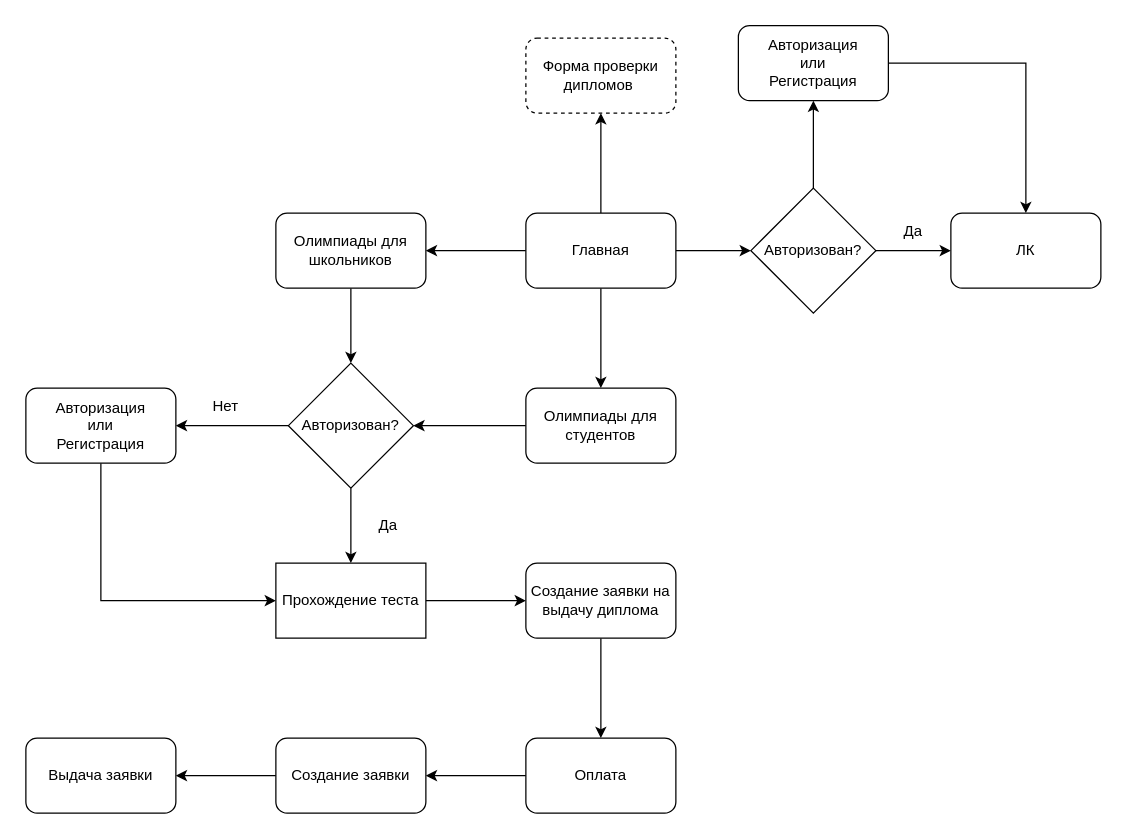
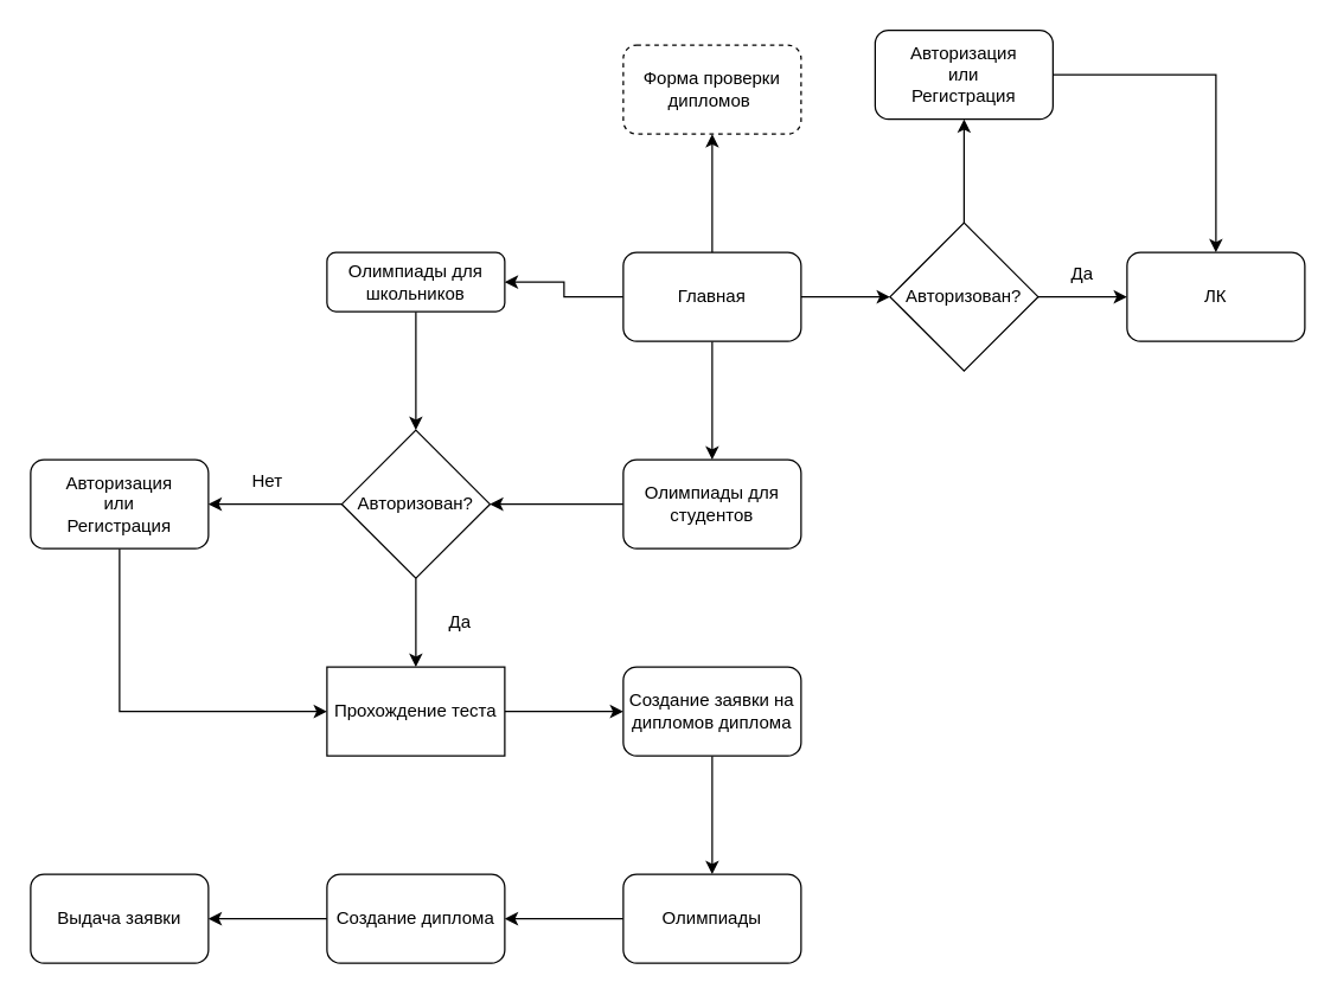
- <mxCell id="11" value="Олимпиады для школьников" style="whiteSpace=wrap;html=1;rounded=1;" parent="1" vertex="1"><mxGeometry x="220" y="170" width="120" height="60" as="geometry" /></mxCell>
+ <mxCell id="11" value="Олимпиады для школьников" style="whiteSpace=wrap;html=1;rounded=1;" parent="1" vertex="1"><mxGeometry x="220" y="170" width="120" height="40" as="geometry" /></mxCell>
- <mxCell id="29" value="Создание заявки на выдачу диплома" style="whiteSpace=wrap;html=1;rounded=1;" parent="1" vertex="1"><mxGeometry x="420" y="450" width="120" height="60" as="geometry" /></mxCell>
+ <mxCell id="29" value="Создание заявки на дипломов диплома" style="whiteSpace=wrap;html=1;rounded=1;" parent="1" vertex="1"><mxGeometry x="420" y="450" width="120" height="60" as="geometry" /></mxCell>
- <mxCell id="33" value="Создание заявки" style="whiteSpace=wrap;html=1;rounded=1;" parent="1" vertex="1"><mxGeometry x="220" y="590" width="120" height="60" as="geometry" /></mxCell>
+ <mxCell id="33" value="Создание диплома" style="whiteSpace=wrap;html=1;rounded=1;" parent="1" vertex="1"><mxGeometry x="220" y="590" width="120" height="60" as="geometry" /></mxCell>
- <mxCell id="31" value="Оплата" style="whiteSpace=wrap;html=1;rounded=1;" parent="1" vertex="1"><mxGeometry x="420" y="590" width="120" height="60" as="geometry" /></mxCell>
+ <mxCell id="31" value="Олимпиады" style="whiteSpace=wrap;html=1;rounded=1;" parent="1" vertex="1"><mxGeometry x="420" y="590" width="120" height="60" as="geometry" /></mxCell>
